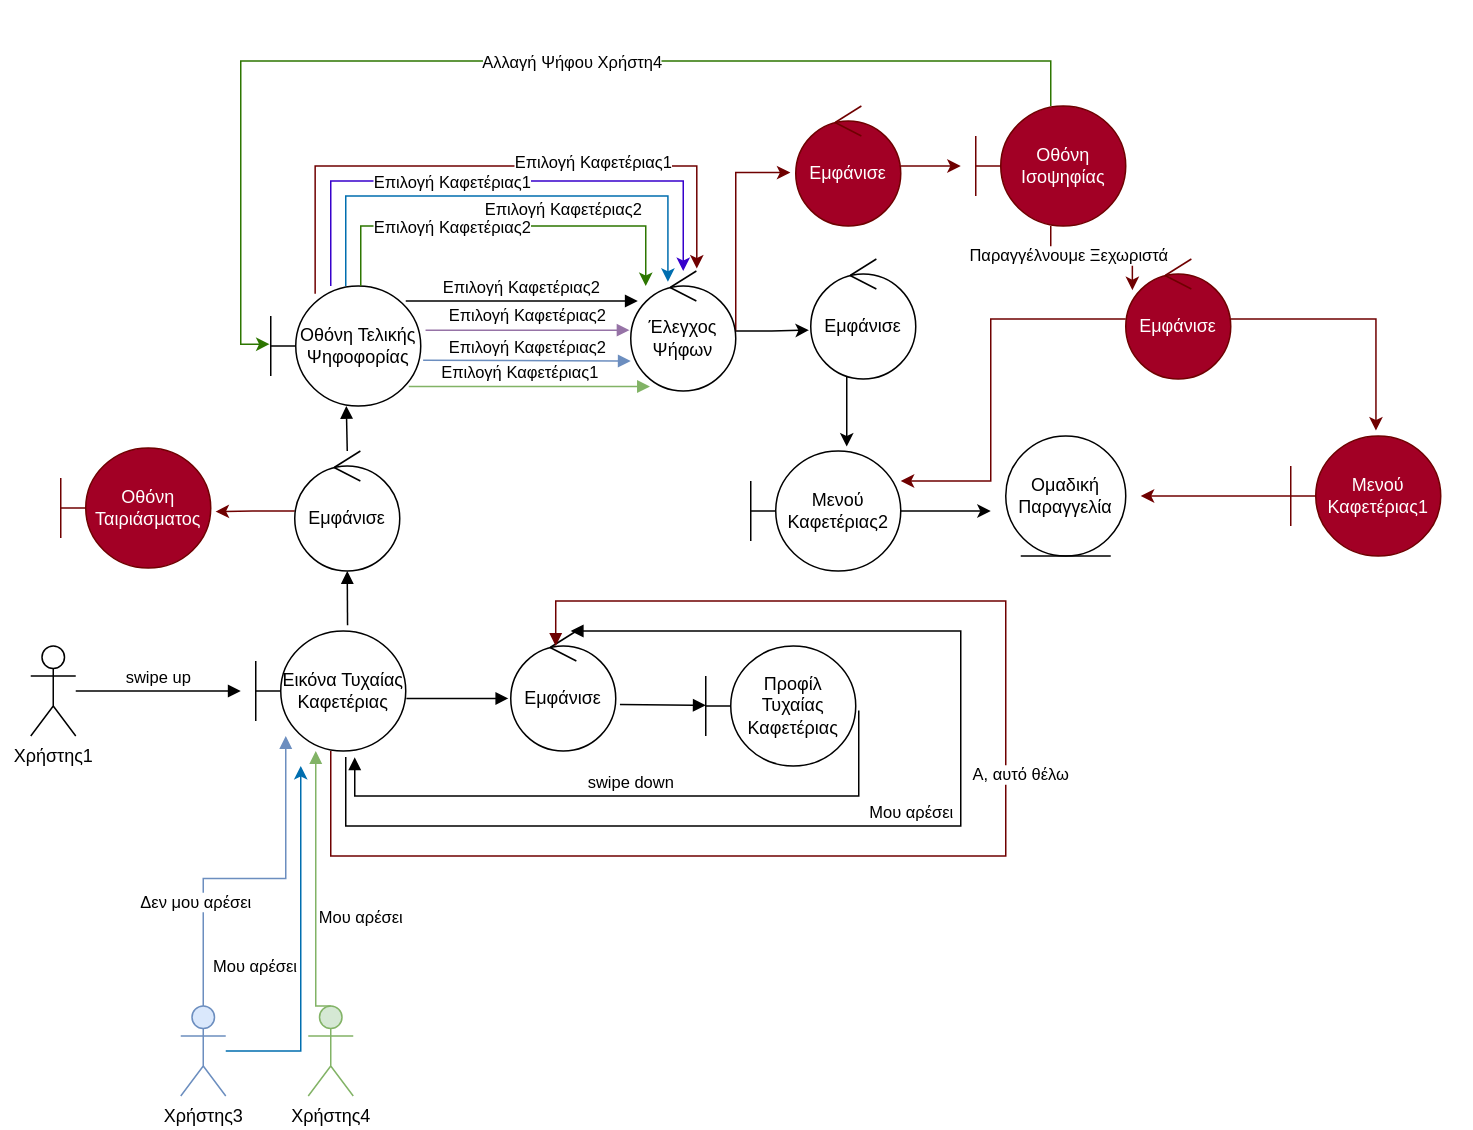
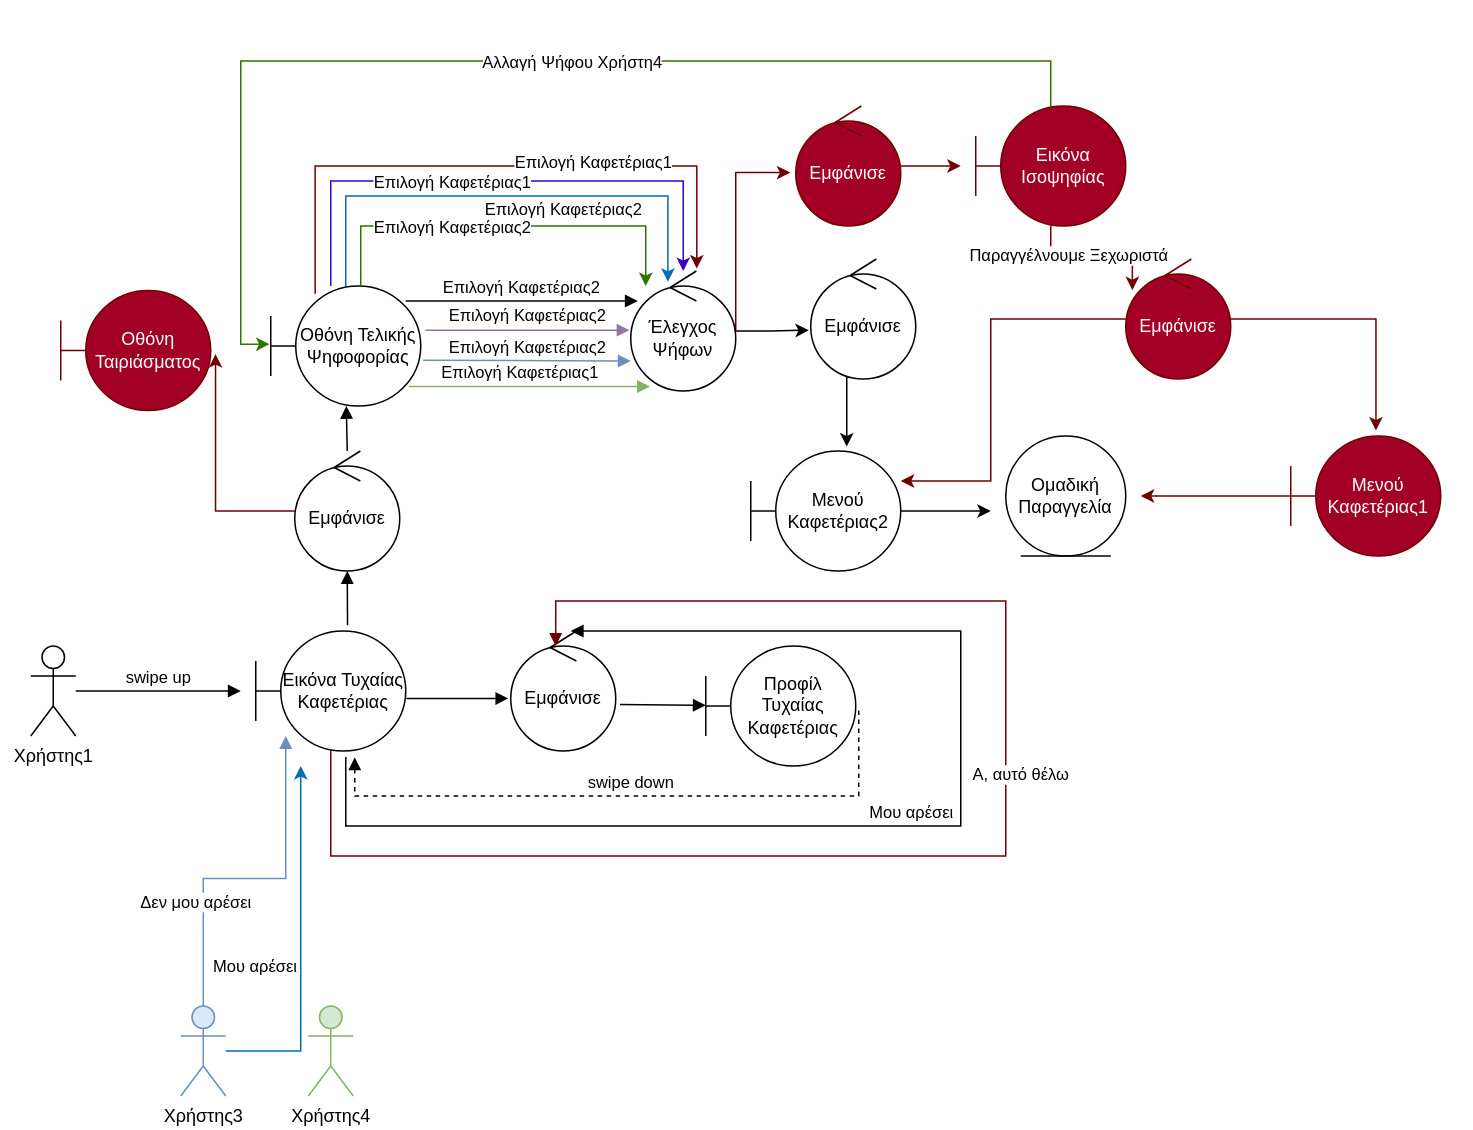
- <mxCell id="47" value="Οθόνη Ισοψηφίας" style="shape=umlBoundary;whiteSpace=wrap;html=1;fillColor=#a20025;fontColor=#ffffff;strokeColor=#6F0000;" parent="1" vertex="1"><mxGeometry x="650" y="70" width="100" height="80" as="geometry" /></mxCell>
+ <mxCell id="47" value="Εικόνα Ισοψηφίας" style="shape=umlBoundary;whiteSpace=wrap;html=1;fillColor=#a20025;fontColor=#ffffff;strokeColor=#6F0000;" parent="1" vertex="1"><mxGeometry x="650" y="70" width="100" height="80" as="geometry" /></mxCell>
- <mxCell id="55" value="Οθόνη Ταιριάσματος" style="shape=umlBoundary;whiteSpace=wrap;html=1;fillColor=#a20025;fontColor=#ffffff;strokeColor=#6F0000;" parent="1" vertex="1"><mxGeometry x="40" y="298" width="100" height="80" as="geometry" /></mxCell>
+ <mxCell id="55" value="Οθόνη Ταιριάσματος" style="shape=umlBoundary;whiteSpace=wrap;html=1;fillColor=#a20025;fontColor=#ffffff;strokeColor=#6F0000;" parent="1" vertex="1"><mxGeometry x="40" y="193" width="100" height="80" as="geometry" /></mxCell>
- <mxCell id="9" value="swipe down" style="html=1;verticalAlign=bottom;endArrow=block;rounded=0;exitX=1.02;exitY=0.538;exitDx=0;exitDy=0;exitPerimeter=0;entryX=0.66;entryY=1.053;entryDx=0;entryDy=0;entryPerimeter=0;edgeStyle=orthogonalEdgeStyle;" parent="1" source="7" target="4" edge="1"><mxGeometry width="80" relative="1" as="geometry"><mxPoint x="320" y="600" as="sourcePoint" /><mxPoint x="400" y="600" as="targetPoint" /><Array as="points"><mxPoint x="572" y="530" /><mxPoint x="236" y="530" /></Array></mxGeometry></mxCell>
+ <mxCell id="9" value="swipe down" style="html=1;verticalAlign=bottom;endArrow=block;rounded=0;exitX=1.02;exitY=0.538;exitDx=0;exitDy=0;exitPerimeter=0;entryX=0.66;entryY=1.053;entryDx=0;entryDy=0;entryPerimeter=0;edgeStyle=orthogonalEdgeStyle;dashed=1;" parent="1" source="7" target="4" edge="1"><mxGeometry width="80" relative="1" as="geometry"><mxPoint x="320" y="600" as="sourcePoint" /><mxPoint x="400" y="600" as="targetPoint" /><Array as="points"><mxPoint x="572" y="530" /><mxPoint x="236" y="530" /></Array></mxGeometry></mxCell>
- <mxCell id="15" value="Μου αρέσει" style="html=1;verticalAlign=bottom;endArrow=block;rounded=0;exitX=0.5;exitY=0;exitDx=0;exitDy=0;exitPerimeter=0;fillColor=#d5e8d4;strokeColor=#82b366;edgeStyle=orthogonalEdgeStyle;" parent="1" source="13" target="4" edge="1"><mxGeometry x="-0.333" y="-30" width="80" relative="1" as="geometry"><mxPoint x="320" y="590" as="sourcePoint" /><mxPoint x="400" y="590" as="targetPoint" /><Array as="points"><mxPoint x="210" y="670" /></Array><mxPoint as="offset" /></mxGeometry></mxCell>
